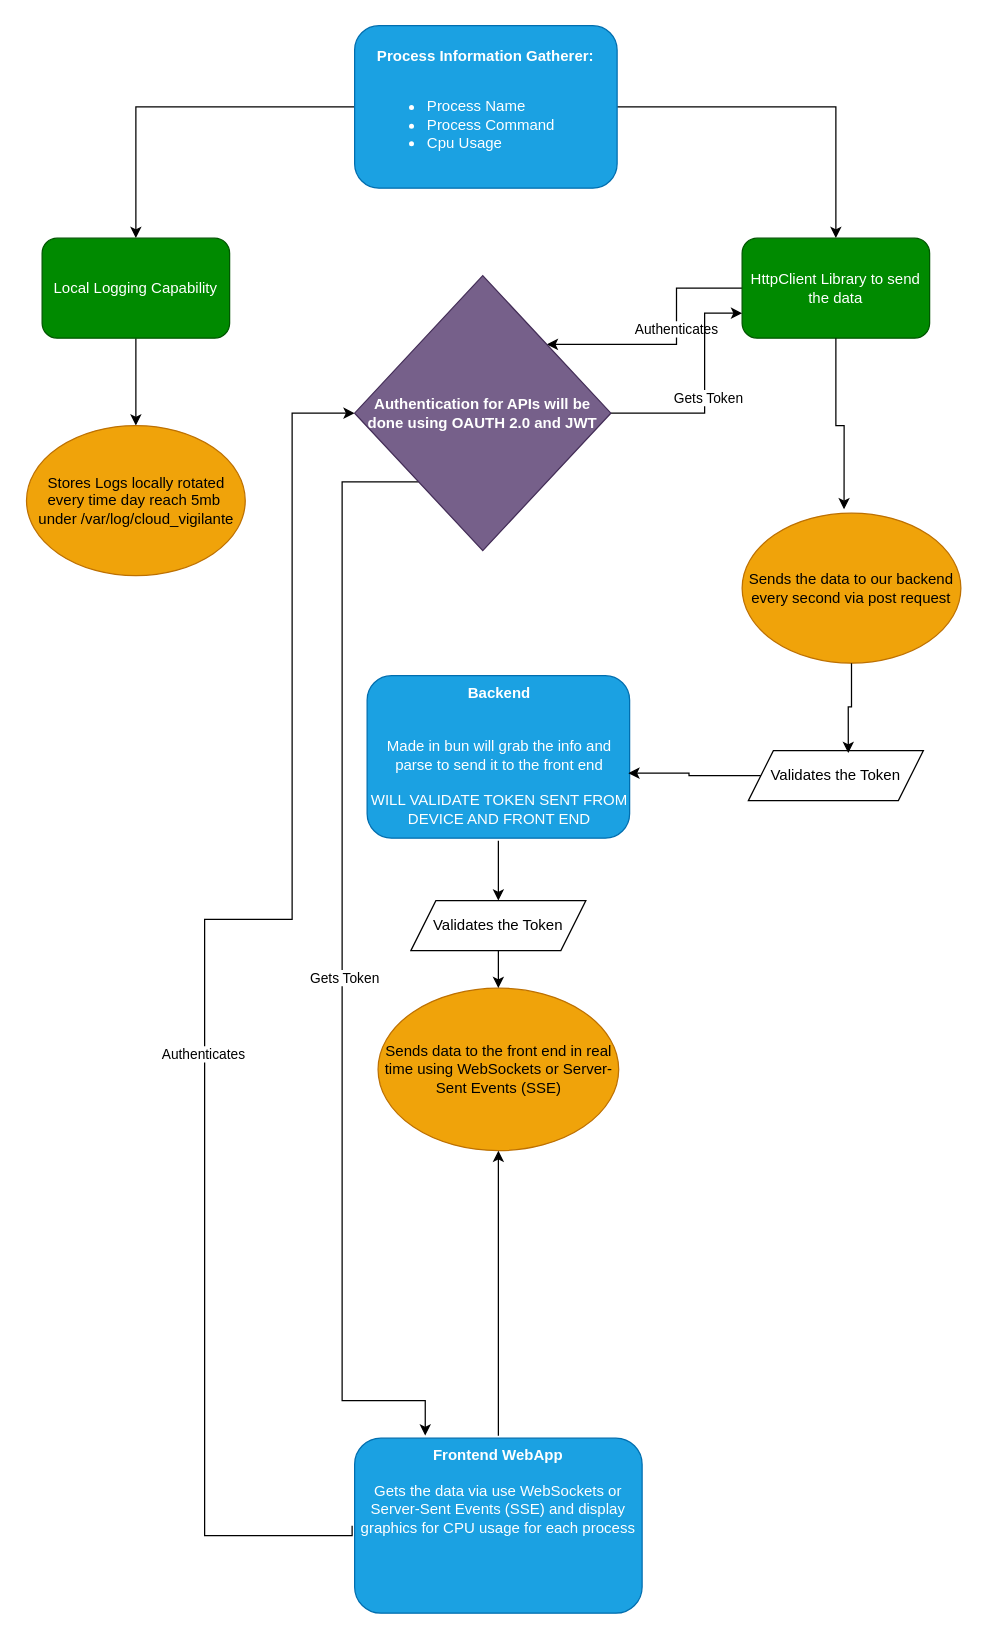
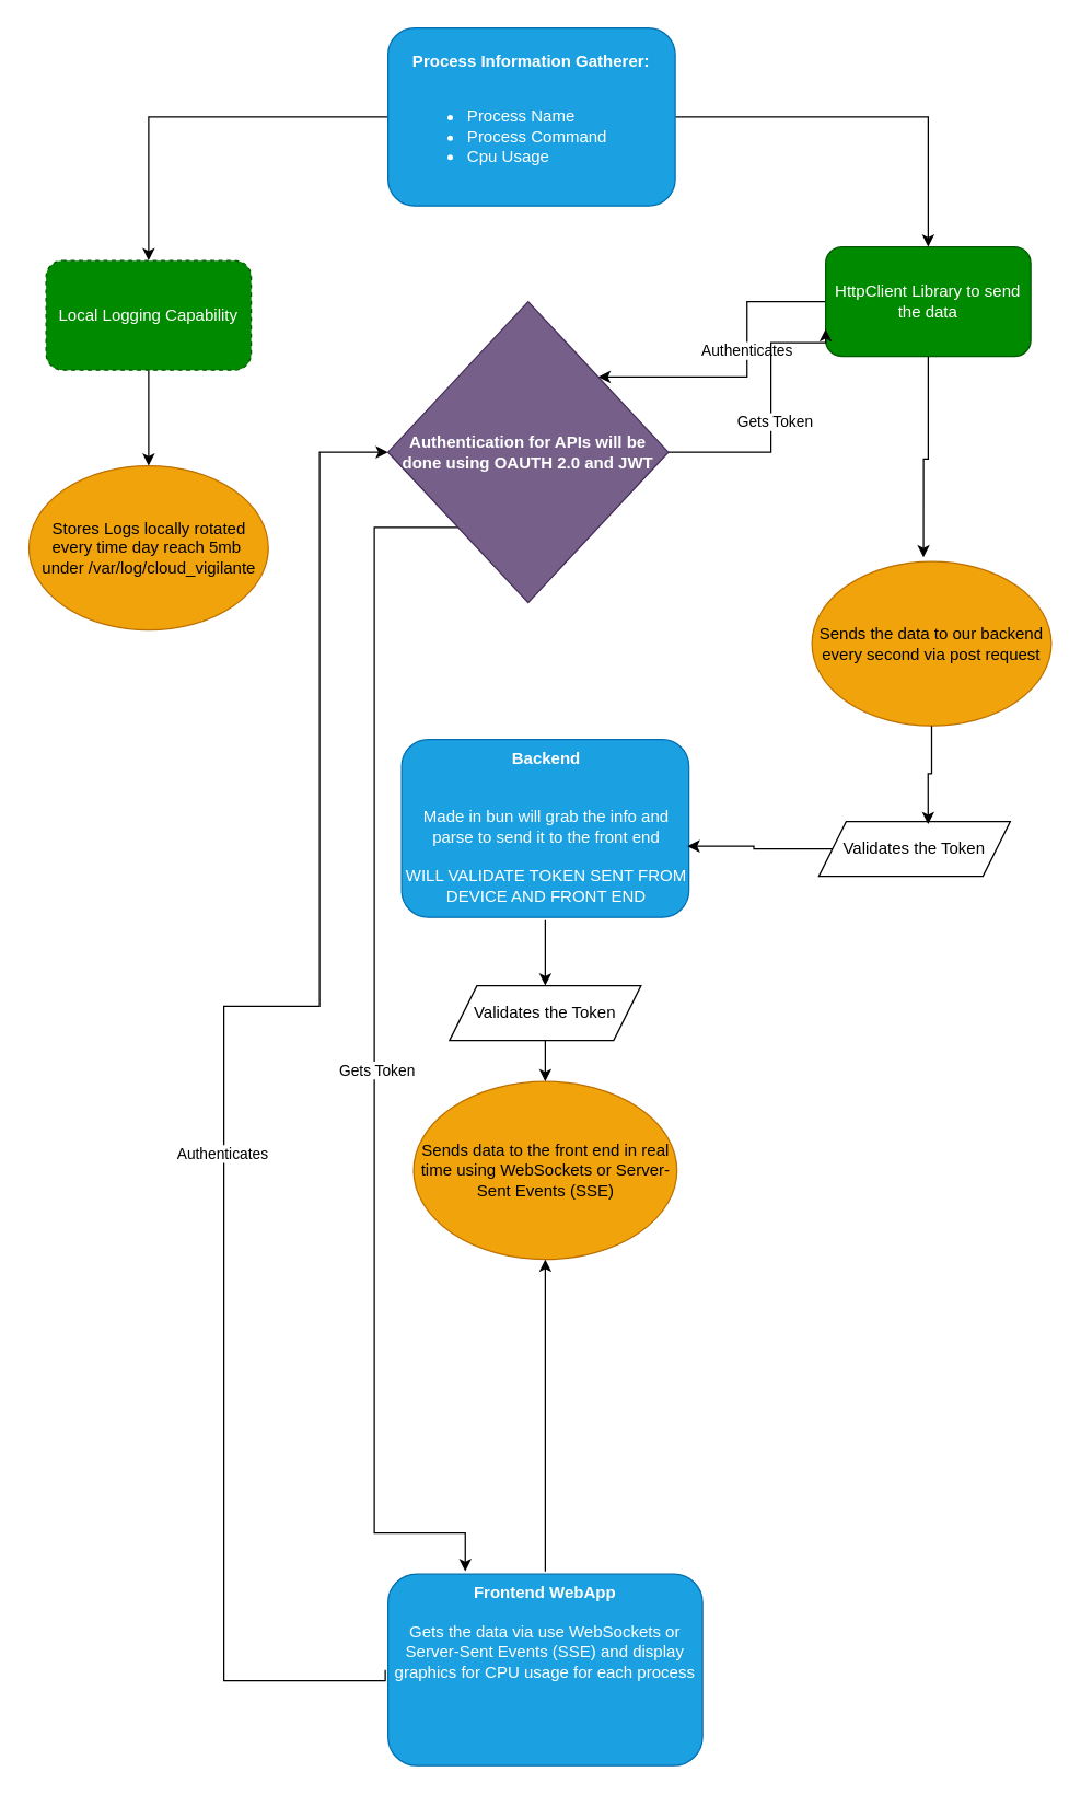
- <mxCell id="6" value="Local Logging Capability" style="rounded=1;whiteSpace=wrap;html=1;fillColor=#008a00;fontColor=#ffffff;strokeColor=#005700;" vertex="1" parent="1"><mxGeometry x="33" y="190" width="150" height="80" as="geometry" /></mxCell>
+ <mxCell id="6" value="Local Logging Capability" style="rounded=1;whiteSpace=wrap;html=1;fillColor=#008a00;fontColor=#ffffff;strokeColor=#005700;dashed=1;" vertex="1" parent="1"><mxGeometry x="33" y="190" width="150" height="80" as="geometry" /></mxCell>
- <mxCell id="9" value="HttpClient Library to send the data" style="rounded=1;whiteSpace=wrap;html=1;fillColor=#008a00;fontColor=#ffffff;strokeColor=#005700;" vertex="1" parent="1"><mxGeometry x="593" y="190" width="150" height="80" as="geometry" /></mxCell>
+ <mxCell id="9" value="HttpClient Library to send the data" style="rounded=1;whiteSpace=wrap;html=1;fillColor=#008a00;fontColor=#ffffff;strokeColor=#005700;" vertex="1" parent="1"><mxGeometry x="603" y="180" width="150" height="80" as="geometry" /></mxCell>
